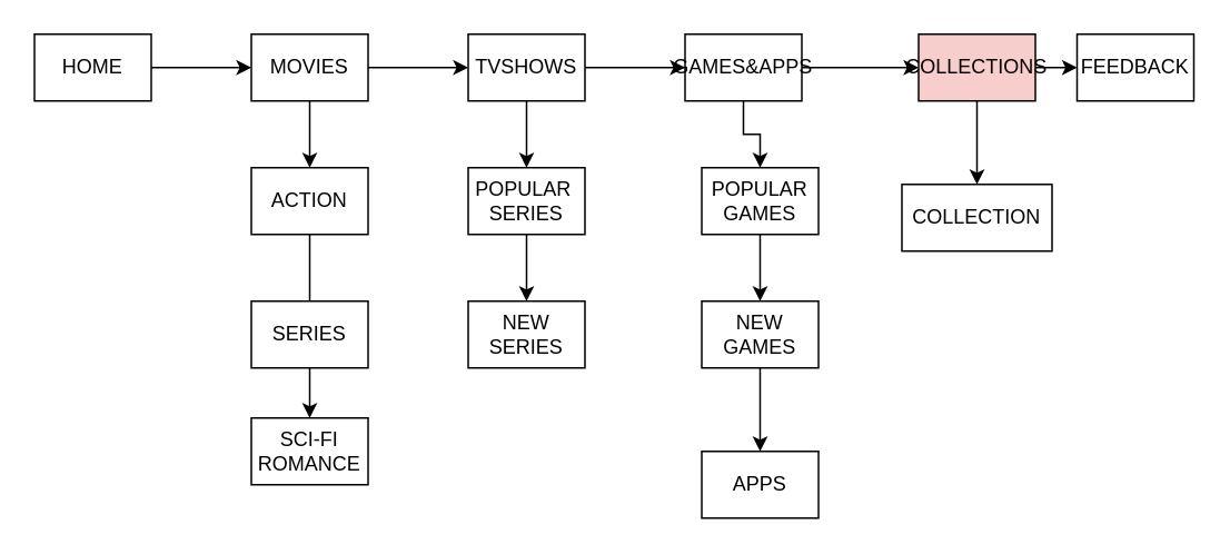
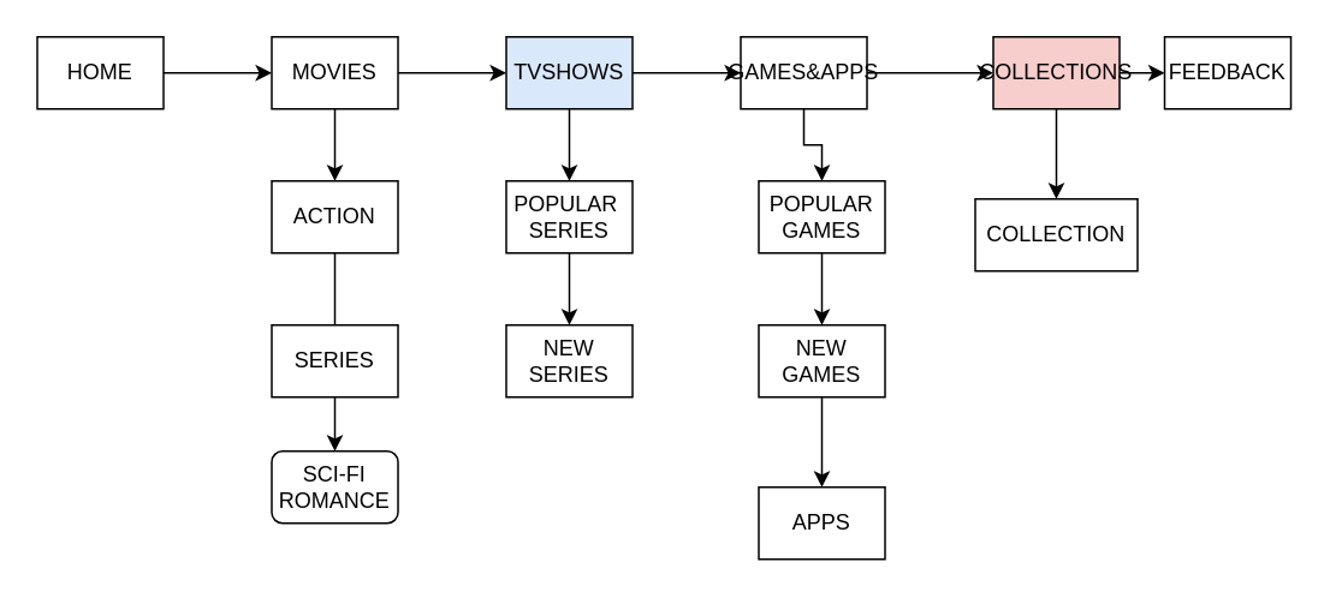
- <mxCell id="13" value="TVSHOWS" style="rounded=0;whiteSpace=wrap;html=1;" vertex="1" parent="1"><mxGeometry x="280" y="20" width="70" height="40" as="geometry" /></mxCell>
+ <mxCell id="13" value="TVSHOWS" style="rounded=0;whiteSpace=wrap;html=1;fillColor=#dae8fc;" vertex="1" parent="1"><mxGeometry x="280" y="20" width="70" height="40" as="geometry" /></mxCell>
- <mxCell id="29" value="SCI-FI ROMANCE" style="rounded=0;whiteSpace=wrap;html=1;" vertex="1" parent="1"><mxGeometry x="150" y="250" width="70" height="40" as="geometry" /></mxCell>
+ <mxCell id="29" value="SCI-FI ROMANCE" style="whiteSpace=wrap;html=1;rounded=1;" vertex="1" parent="1"><mxGeometry x="150" y="250" width="70" height="40" as="geometry" /></mxCell>
